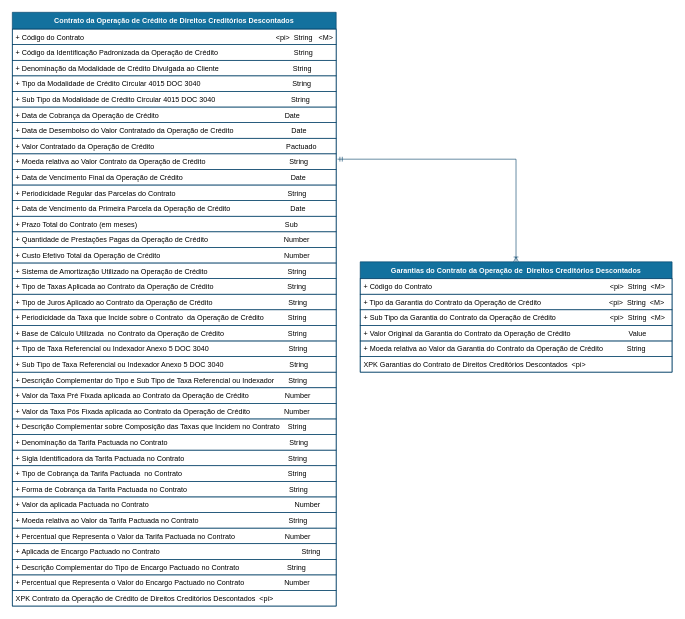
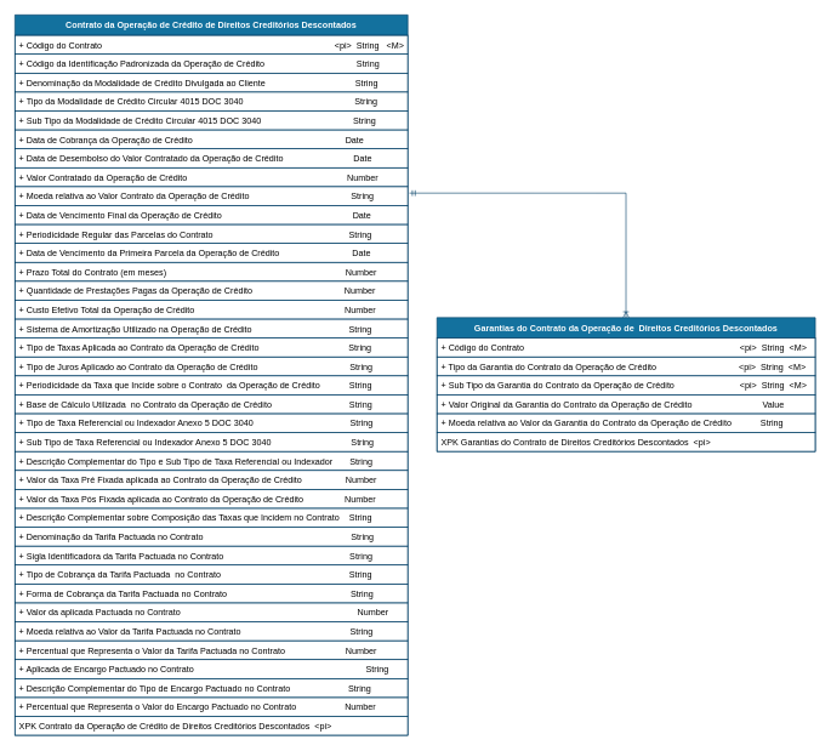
- <mxCell id="18" value="+ Valor Contratado da Operação de Crédito                                                                  Pactuado" style="text;fillColor=none;align=left;verticalAlign=top;spacingLeft=4;spacingRight=4;overflow=hidden;rotatable=0;points=[[0,0.5],[1,0.5]];portConstraint=eastwest;strokeColor=#003F66;" parent="10" vertex="1"><mxGeometry y="210" width="540" height="26" as="geometry" /></mxCell>
+ <mxCell id="18" value="+ Valor Contratado da Operação de Crédito                                                                  Number" style="text;fillColor=none;align=left;verticalAlign=top;spacingLeft=4;spacingRight=4;overflow=hidden;rotatable=0;points=[[0,0.5],[1,0.5]];portConstraint=eastwest;strokeColor=#003F66;" parent="10" vertex="1"><mxGeometry y="210" width="540" height="26" as="geometry" /></mxCell>
- <mxCell id="23" value="+ Prazo Total do Contrato (em meses)                                                                          Sub  " style="text;fillColor=none;align=left;verticalAlign=top;spacingLeft=4;spacingRight=4;overflow=hidden;rotatable=0;points=[[0,0.5],[1,0.5]];portConstraint=eastwest;strokeColor=#003F66;" parent="10" vertex="1"><mxGeometry y="340" width="540" height="26" as="geometry" /></mxCell>
+ <mxCell id="23" value="+ Prazo Total do Contrato (em meses)                                                                          Number  " style="text;fillColor=none;align=left;verticalAlign=top;spacingLeft=4;spacingRight=4;overflow=hidden;rotatable=0;points=[[0,0.5],[1,0.5]];portConstraint=eastwest;strokeColor=#003F66;" parent="10" vertex="1"><mxGeometry y="340" width="540" height="26" as="geometry" /></mxCell>
